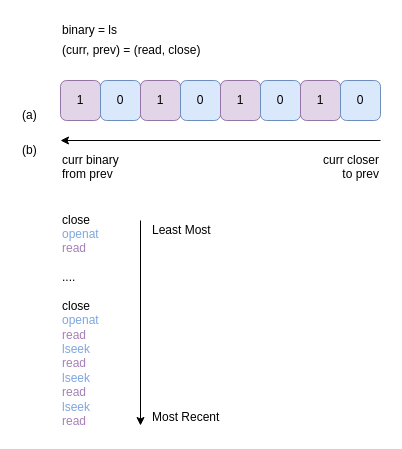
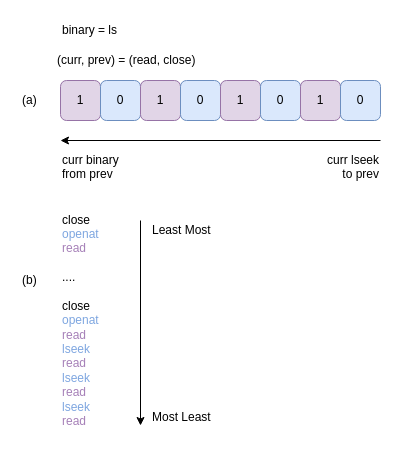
- <mxCell id="13" value="(curr, prev) = (read, close)" style="text;html=1;resizable=0;points=[];autosize=1;align=left;verticalAlign=top;spacingTop=-4;" parent="1" vertex="1"><mxGeometry x="60" y="40" width="180" height="20" as="geometry" /></mxCell>
+ <mxCell id="13" value="(curr, prev) = (read, close)" style="text;html=1;resizable=0;points=[];autosize=1;align=left;verticalAlign=top;spacingTop=-4;" parent="1" vertex="1"><mxGeometry x="55" y="50" width="180" height="20" as="geometry" /></mxCell>
- <mxCell id="15" value="(a)" style="text;html=1;resizable=0;points=[];autosize=1;align=left;verticalAlign=top;spacingTop=-4;" parent="1" vertex="1"><mxGeometry x="20" y="105" width="30" height="20" as="geometry" /></mxCell>
+ <mxCell id="15" value="(a)" style="text;html=1;resizable=0;points=[];autosize=1;align=left;verticalAlign=top;spacingTop=-4;" parent="1" vertex="1"><mxGeometry x="20" y="90" width="30" height="20" as="geometry" /></mxCell>
- <mxCell id="16" value="(b)" style="text;html=1;resizable=0;points=[];autosize=1;align=left;verticalAlign=top;spacingTop=-4;" parent="1" vertex="1"><mxGeometry x="20" y="140" width="30" height="20" as="geometry" /></mxCell>
+ <mxCell id="16" value="(b)" style="text;html=1;resizable=0;points=[];autosize=1;align=left;verticalAlign=top;spacingTop=-4;" parent="1" vertex="1"><mxGeometry x="20" y="270" width="30" height="20" as="geometry" /></mxCell>
- <mxCell id="11" value="curr closer&lt;br&gt;to prev" style="text;html=1;resizable=0;points=[];autosize=1;align=right;verticalAlign=top;spacingTop=-4;" parent="1" vertex="1"><mxGeometry x="300" y="150" width="80" height="30" as="geometry" /></mxCell>
+ <mxCell id="11" value="curr lseek&lt;br&gt;to prev" style="text;html=1;resizable=0;points=[];autosize=1;align=right;verticalAlign=top;spacingTop=-4;" parent="1" vertex="1"><mxGeometry x="300" y="150" width="80" height="30" as="geometry" /></mxCell>
- <mxCell id="19" value="Most Recent" style="text;html=1;resizable=0;points=[];autosize=1;align=left;verticalAlign=top;spacingTop=-4;" parent="1" vertex="1"><mxGeometry x="150" y="407" width="90" height="20" as="geometry" /></mxCell>
+ <mxCell id="19" value="Most Least" style="text;html=1;resizable=0;points=[];autosize=1;align=left;verticalAlign=top;spacingTop=-4;" parent="1" vertex="1"><mxGeometry x="150" y="407" width="90" height="20" as="geometry" /></mxCell>
